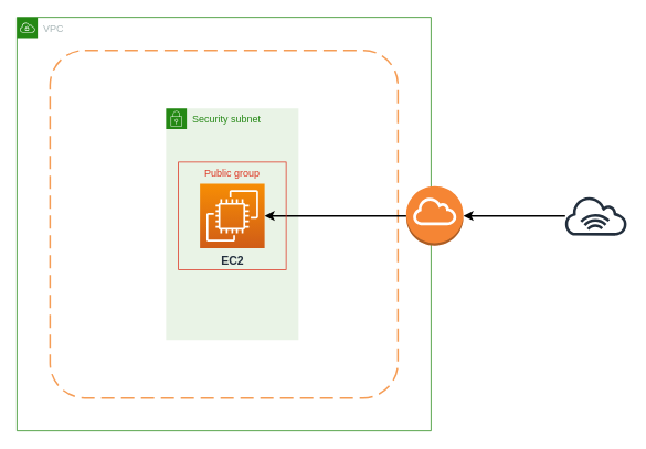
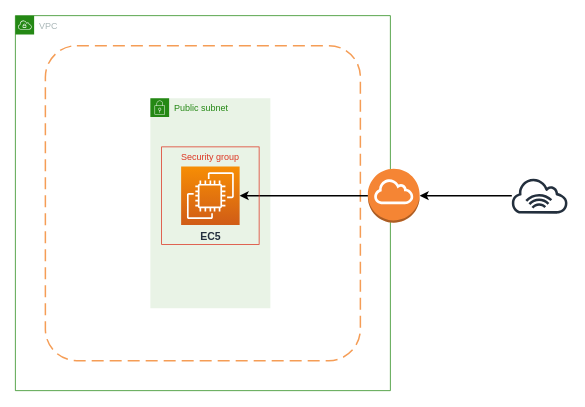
- <mxCell id="7" value="Security subnet" style="points=[[0,0],[0.25,0],[0.5,0],[0.75,0],[1,0],[1,0.25],[1,0.5],[1,0.75],[1,1],[0.75,1],[0.5,1],[0.25,1],[0,1],[0,0.75],[0,0.5],[0,0.25]];outlineConnect=0;gradientColor=none;html=1;whiteSpace=wrap;fontSize=12;fontStyle=0;container=1;pointerEvents=0;collapsible=0;recursiveResize=0;shape=mxgraph.aws4.group;grIcon=mxgraph.aws4.group_security_group;grStroke=0;strokeColor=#248814;fillColor=#E9F3E6;verticalAlign=top;align=left;spacingLeft=30;fontColor=#248814;dashed=0;" parent="1" vertex="1"><mxGeometry x="200" y="130" width="160" height="280" as="geometry" /></mxCell>
+ <mxCell id="7" value="Public subnet" style="points=[[0,0],[0.25,0],[0.5,0],[0.75,0],[1,0],[1,0.25],[1,0.5],[1,0.75],[1,1],[0.75,1],[0.5,1],[0.25,1],[0,1],[0,0.75],[0,0.5],[0,0.25]];outlineConnect=0;gradientColor=none;html=1;whiteSpace=wrap;fontSize=12;fontStyle=0;container=1;pointerEvents=0;collapsible=0;recursiveResize=0;shape=mxgraph.aws4.group;grIcon=mxgraph.aws4.group_security_group;grStroke=0;strokeColor=#248814;fillColor=#E9F3E6;verticalAlign=top;align=left;spacingLeft=30;fontColor=#248814;dashed=0;" parent="1" vertex="1"><mxGeometry x="200" y="130" width="160" height="280" as="geometry" /></mxCell>
- <mxCell id="10" value="Public group" style="fillColor=none;strokeColor=#DD3522;verticalAlign=top;fontStyle=0;fontColor=#DD3522;whiteSpace=wrap;html=1;" parent="1" vertex="1"><mxGeometry x="215" y="195" width="130" height="130" as="geometry" /></mxCell>
+ <mxCell id="10" value="Security group" style="fillColor=none;strokeColor=#DD3522;verticalAlign=top;fontStyle=0;fontColor=#DD3522;whiteSpace=wrap;html=1;" parent="1" vertex="1"><mxGeometry x="215" y="195" width="130" height="130" as="geometry" /></mxCell>
- <mxCell id="8" value="&lt;b&gt;&lt;font style=&quot;font-size: 14px;&quot;&gt;EC2&lt;/font&gt;&lt;/b&gt;" style="sketch=0;points=[[0,0,0],[0.25,0,0],[0.5,0,0],[0.75,0,0],[1,0,0],[0,1,0],[0.25,1,0],[0.5,1,0],[0.75,1,0],[1,1,0],[0,0.25,0],[0,0.5,0],[0,0.75,0],[1,0.25,0],[1,0.5,0],[1,0.75,0]];outlineConnect=0;fontColor=#232F3E;gradientColor=#F78E04;gradientDirection=north;fillColor=#D05C17;strokeColor=#ffffff;dashed=0;verticalLabelPosition=bottom;verticalAlign=top;align=center;html=1;fontSize=12;fontStyle=0;aspect=fixed;shape=mxgraph.aws4.resourceIcon;resIcon=mxgraph.aws4.ec2;" parent="7" vertex="1"><mxGeometry x="41" y="91" width="78" height="78" as="geometry" /></mxCell>
+ <mxCell id="8" value="&lt;b&gt;&lt;font style=&quot;font-size: 14px;&quot;&gt;EC5&lt;/font&gt;&lt;/b&gt;" style="sketch=0;points=[[0,0,0],[0.25,0,0],[0.5,0,0],[0.75,0,0],[1,0,0],[0,1,0],[0.25,1,0],[0.5,1,0],[0.75,1,0],[1,1,0],[0,0.25,0],[0,0.5,0],[0,0.75,0],[1,0.25,0],[1,0.5,0],[1,0.75,0]];outlineConnect=0;fontColor=#232F3E;gradientColor=#F78E04;gradientDirection=north;fillColor=#D05C17;strokeColor=#ffffff;dashed=0;verticalLabelPosition=bottom;verticalAlign=top;align=center;html=1;fontSize=12;fontStyle=0;aspect=fixed;shape=mxgraph.aws4.resourceIcon;resIcon=mxgraph.aws4.ec2;" parent="7" vertex="1"><mxGeometry x="41" y="91" width="78" height="78" as="geometry" /></mxCell>
